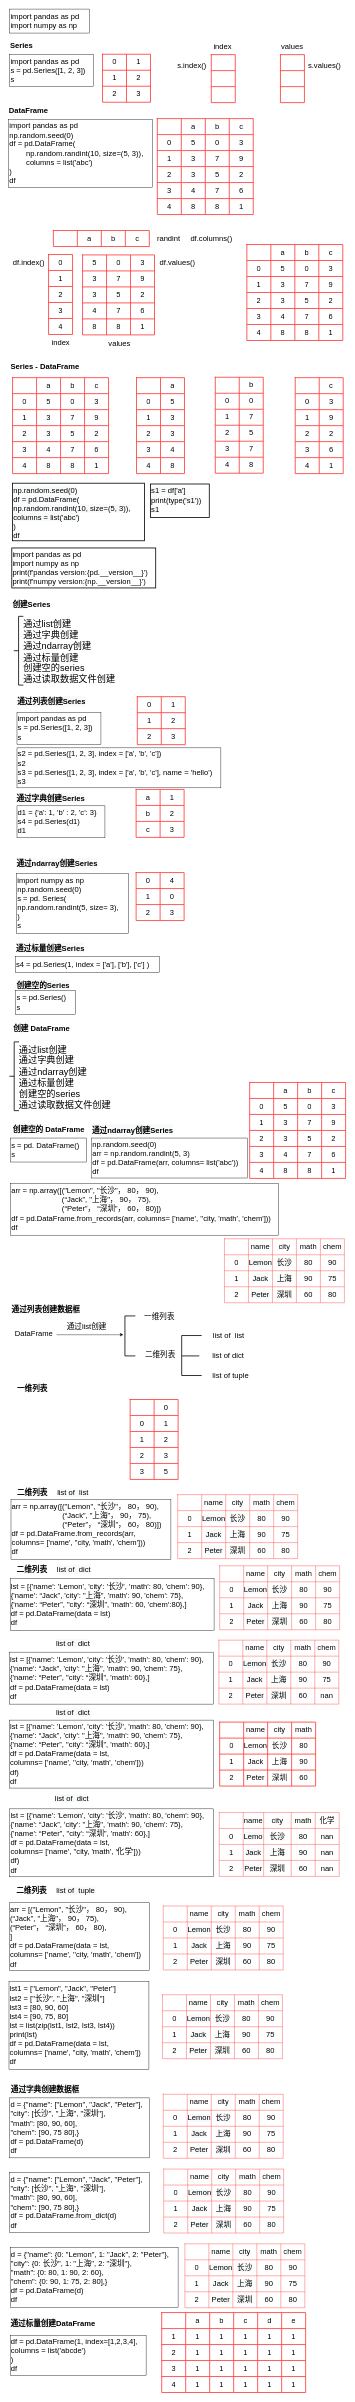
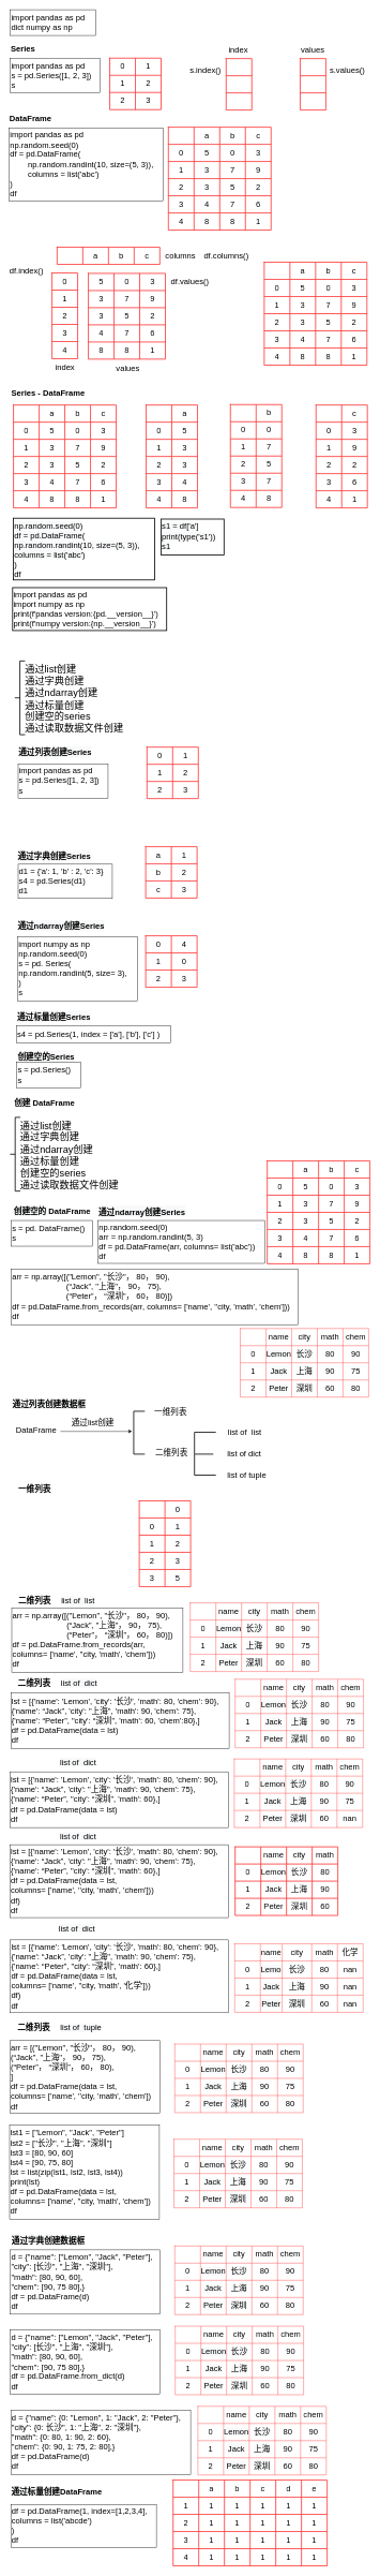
- <mxCell id="2" value="&lt;font style=&quot;font-size: 19px;&quot;&gt;import pandas as pd&lt;br&gt;import numpy as np&lt;/font&gt;" style="text;html=1;resizable=0;autosize=1;align=left;verticalAlign=middle;points=[];fillColor=none;strokeColor=default;rounded=0;fontColor=default;strokeWidth=1;" vertex="1" parent="1"><mxGeometry x="24" y="20" width="200" height="60" as="geometry" /></mxCell>
+ <mxCell id="2" value="&lt;font style=&quot;font-size: 19px;&quot;&gt;import pandas as pd&lt;br&gt;dict numpy as np&lt;/font&gt;" style="text;html=1;resizable=0;autosize=1;align=left;verticalAlign=middle;points=[];fillColor=none;strokeColor=default;rounded=0;fontColor=default;strokeWidth=1;" vertex="1" parent="1"><mxGeometry x="24" y="20" width="200" height="60" as="geometry" /></mxCell>
- <mxCell id="111" value="&lt;span style=&quot;color: rgb(0, 0, 0);&quot;&gt;randint&lt;/span&gt;" style="text;html=1;resizable=0;autosize=1;align=center;verticalAlign=middle;points=[];fillColor=none;strokeColor=none;rounded=0;fontSize=19;fontColor=#FF3333;" vertex="1" parent="1"><mxGeometry x="376" y="575" width="90" height="40" as="geometry" /></mxCell>
+ <mxCell id="111" value="&lt;span style=&quot;color: rgb(0, 0, 0);&quot;&gt;columns&lt;/span&gt;" style="text;html=1;resizable=0;autosize=1;align=center;verticalAlign=middle;points=[];fillColor=none;strokeColor=none;rounded=0;fontSize=19;fontColor=#FF3333;" vertex="1" parent="1"><mxGeometry x="376" y="575" width="90" height="40" as="geometry" /></mxCell>
- <mxCell id="106" value="&lt;font color=&quot;#000000&quot;&gt;df.index()&lt;/font&gt;" style="text;html=1;resizable=0;autosize=1;align=center;verticalAlign=middle;points=[];fillColor=none;strokeColor=none;rounded=0;fontSize=19;fontColor=#FF3333;" vertex="1" parent="1"><mxGeometry x="21" y="635" width="100" height="40" as="geometry" /></mxCell>
+ <mxCell id="106" value="&lt;font color=&quot;#000000&quot;&gt;df.index()&lt;/font&gt;" style="text;html=1;resizable=0;autosize=1;align=center;verticalAlign=middle;points=[];fillColor=none;strokeColor=none;rounded=0;fontSize=19;fontColor=#FF3333;" vertex="1" parent="1"><mxGeometry x="11" y="610" width="100" height="40" as="geometry" /></mxCell>
- <mxCell id="235" value="&lt;b&gt;创建Series&lt;/b&gt;" style="text;html=1;resizable=0;autosize=1;align=left;verticalAlign=middle;points=[];fillColor=none;strokeColor=none;rounded=0;fontSize=19;fontColor=default;" vertex="1" parent="1"><mxGeometry x="29" y="1491" width="120" height="40" as="geometry" /></mxCell>
- <mxCell id="250" value="&lt;div style=&quot;&quot;&gt;&lt;div&gt;&lt;span style=&quot;background-color: initial;&quot;&gt;s2 = pd.Series([1, 2, 3], index = ['a', 'b', 'c'])&lt;/span&gt;&lt;/div&gt;&lt;div&gt;&lt;span style=&quot;background-color: initial;&quot;&gt;s2&lt;/span&gt;&lt;/div&gt;&lt;div&gt;&lt;div&gt;&lt;span style=&quot;background-color: initial;&quot;&gt;s3 = pd.Series([1, 2, 3], index = ['a', 'b', 'c'], name = 'hello')&lt;/span&gt;&lt;/div&gt;&lt;div&gt;&lt;span style=&quot;background-color: initial;&quot;&gt;s3&lt;/span&gt;&lt;/div&gt;&lt;/div&gt;&lt;/div&gt;" style="text;html=1;resizable=0;autosize=1;align=left;verticalAlign=middle;points=[];fillColor=none;strokeColor=default;rounded=0;fontSize=19;fontColor=#000000;" vertex="1" parent="1"><mxGeometry x="42" y="1868" width="510" height="100" as="geometry" /></mxCell>
